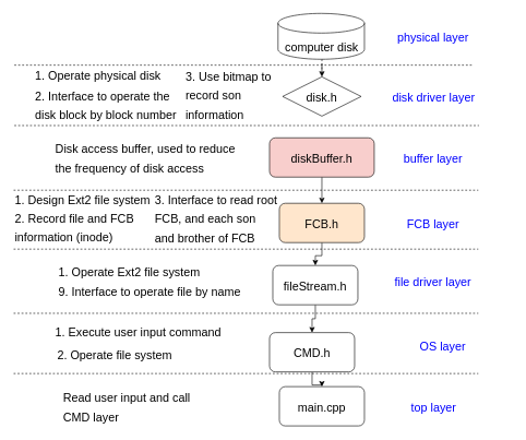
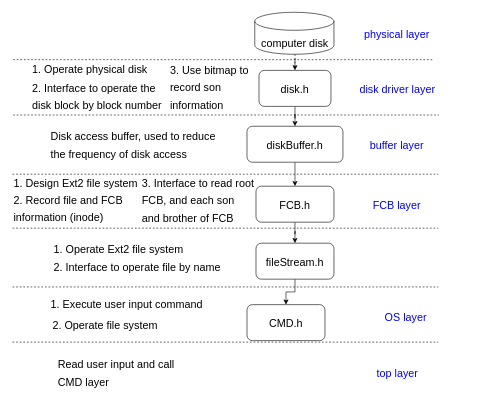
- <mxCell id="3" value="&lt;font style=&quot;font-size: 18px&quot;&gt;disk.h&lt;/font&gt;" style="rhombus;whiteSpace=wrap;html=1;fontSize=24;" vertex="1" parent="1"><mxGeometry x="431" y="116.88" width="120" height="60" as="geometry" /></mxCell>
+ <mxCell id="3" value="&lt;font style=&quot;font-size: 18px&quot;&gt;disk.h&lt;/font&gt;" style="rounded=1;whiteSpace=wrap;html=1;fontSize=24;" vertex="1" parent="1"><mxGeometry x="431" y="116.88" width="120" height="60" as="geometry" /></mxCell>
+ <mxCell id="2" style="edgeStyle=orthogonalEdgeStyle;rounded=0;orthogonalLoop=1;jettySize=auto;html=1;entryX=0.5;entryY=0;entryDx=0;entryDy=0;fontSize=24;fontColor=#0000FF;" edge="1" parent="1" source="3" target="14"><mxGeometry relative="1" as="geometry" /></mxCell>
- <mxCell id="14" value="&lt;font style=&quot;font-size: 18px&quot;&gt;diskBuffer.h&lt;/font&gt;" style="rounded=1;whiteSpace=wrap;html=1;fontSize=24;fillColor=#f8cecc;" vertex="1" parent="1"><mxGeometry x="411" y="210" width="160" height="60" as="geometry" /></mxCell>
+ <mxCell id="14" value="&lt;font style=&quot;font-size: 18px&quot;&gt;diskBuffer.h&lt;/font&gt;" style="rounded=1;whiteSpace=wrap;html=1;fontSize=24;" vertex="1" parent="1"><mxGeometry x="411" y="210" width="160" height="60" as="geometry" /></mxCell>
- <mxCell id="19" value="&lt;font style=&quot;font-size: 18px&quot;&gt;FCB.h&lt;/font&gt;" style="rounded=1;whiteSpace=wrap;html=1;fontSize=24;fillColor=#ffe6cc;" vertex="1" parent="1"><mxGeometry x="426" y="310.01" width="130" height="60" as="geometry" /></mxCell>
+ <mxCell id="19" value="&lt;font style=&quot;font-size: 18px&quot;&gt;FCB.h&lt;/font&gt;" style="rounded=1;whiteSpace=wrap;html=1;fontSize=24;" vertex="1" parent="1"><mxGeometry x="426" y="310.01" width="130" height="60" as="geometry" /></mxCell>
- <mxCell id="28" value="&lt;span style=&quot;font-size: 18px&quot;&gt;file driver layer&lt;/span&gt;" style="text;html=1;strokeColor=none;fillColor=none;align=center;verticalAlign=middle;whiteSpace=wrap;rounded=0;fontSize=24;fontColor=#0000FF;" vertex="1" parent="1"><mxGeometry x="556" y="415" width="210" height="28.75" as="geometry" /></mxCell>
- <mxCell id="26" value="&lt;font style=&quot;font-size: 18px&quot;&gt;fileStream.h&lt;/font&gt;" style="rounded=1;whiteSpace=wrap;html=1;fontSize=24;" vertex="1" parent="1"><mxGeometry x="416" y="405" width="130" height="60" as="geometry" /></mxCell>
+ <mxCell id="26" value="&lt;font style=&quot;font-size: 18px&quot;&gt;fileStream.h&lt;/font&gt;" style="rounded=1;whiteSpace=wrap;html=1;fontSize=24;" vertex="1" parent="1"><mxGeometry x="426" y="405" width="130" height="60" as="geometry" /></mxCell>
- <mxCell id="30" value="&lt;span style=&quot;font-size: 18px&quot;&gt;9. Interface to operate file by name&lt;/span&gt;" style="text;html=1;strokeColor=none;fillColor=none;align=left;verticalAlign=middle;whiteSpace=wrap;rounded=0;fontSize=24;" vertex="1" parent="1"><mxGeometry x="87" y="430" width="290" height="28.75" as="geometry" /></mxCell>
+ <mxCell id="30" value="&lt;span style=&quot;font-size: 18px&quot;&gt;2. Interface to operate file by name&lt;/span&gt;" style="text;html=1;strokeColor=none;fillColor=none;align=left;verticalAlign=middle;whiteSpace=wrap;rounded=0;fontSize=24;" vertex="1" parent="1"><mxGeometry x="87" y="430" width="290" height="28.75" as="geometry" /></mxCell>
- <mxCell id="31" style="edgeStyle=orthogonalEdgeStyle;rounded=0;orthogonalLoop=1;jettySize=auto;html=1;fontSize=24;fontColor=#0000FF;" edge="1" parent="1" source="32" target="38"><mxGeometry relative="1" as="geometry" /></mxCell>
- <mxCell id="38" value="&lt;font style=&quot;font-size: 18px&quot;&gt;main.cpp&lt;/font&gt;" style="rounded=1;whiteSpace=wrap;html=1;fontSize=24;" vertex="1" parent="1"><mxGeometry x="426" y="590" width="130" height="60" as="geometry" /></mxCell>
